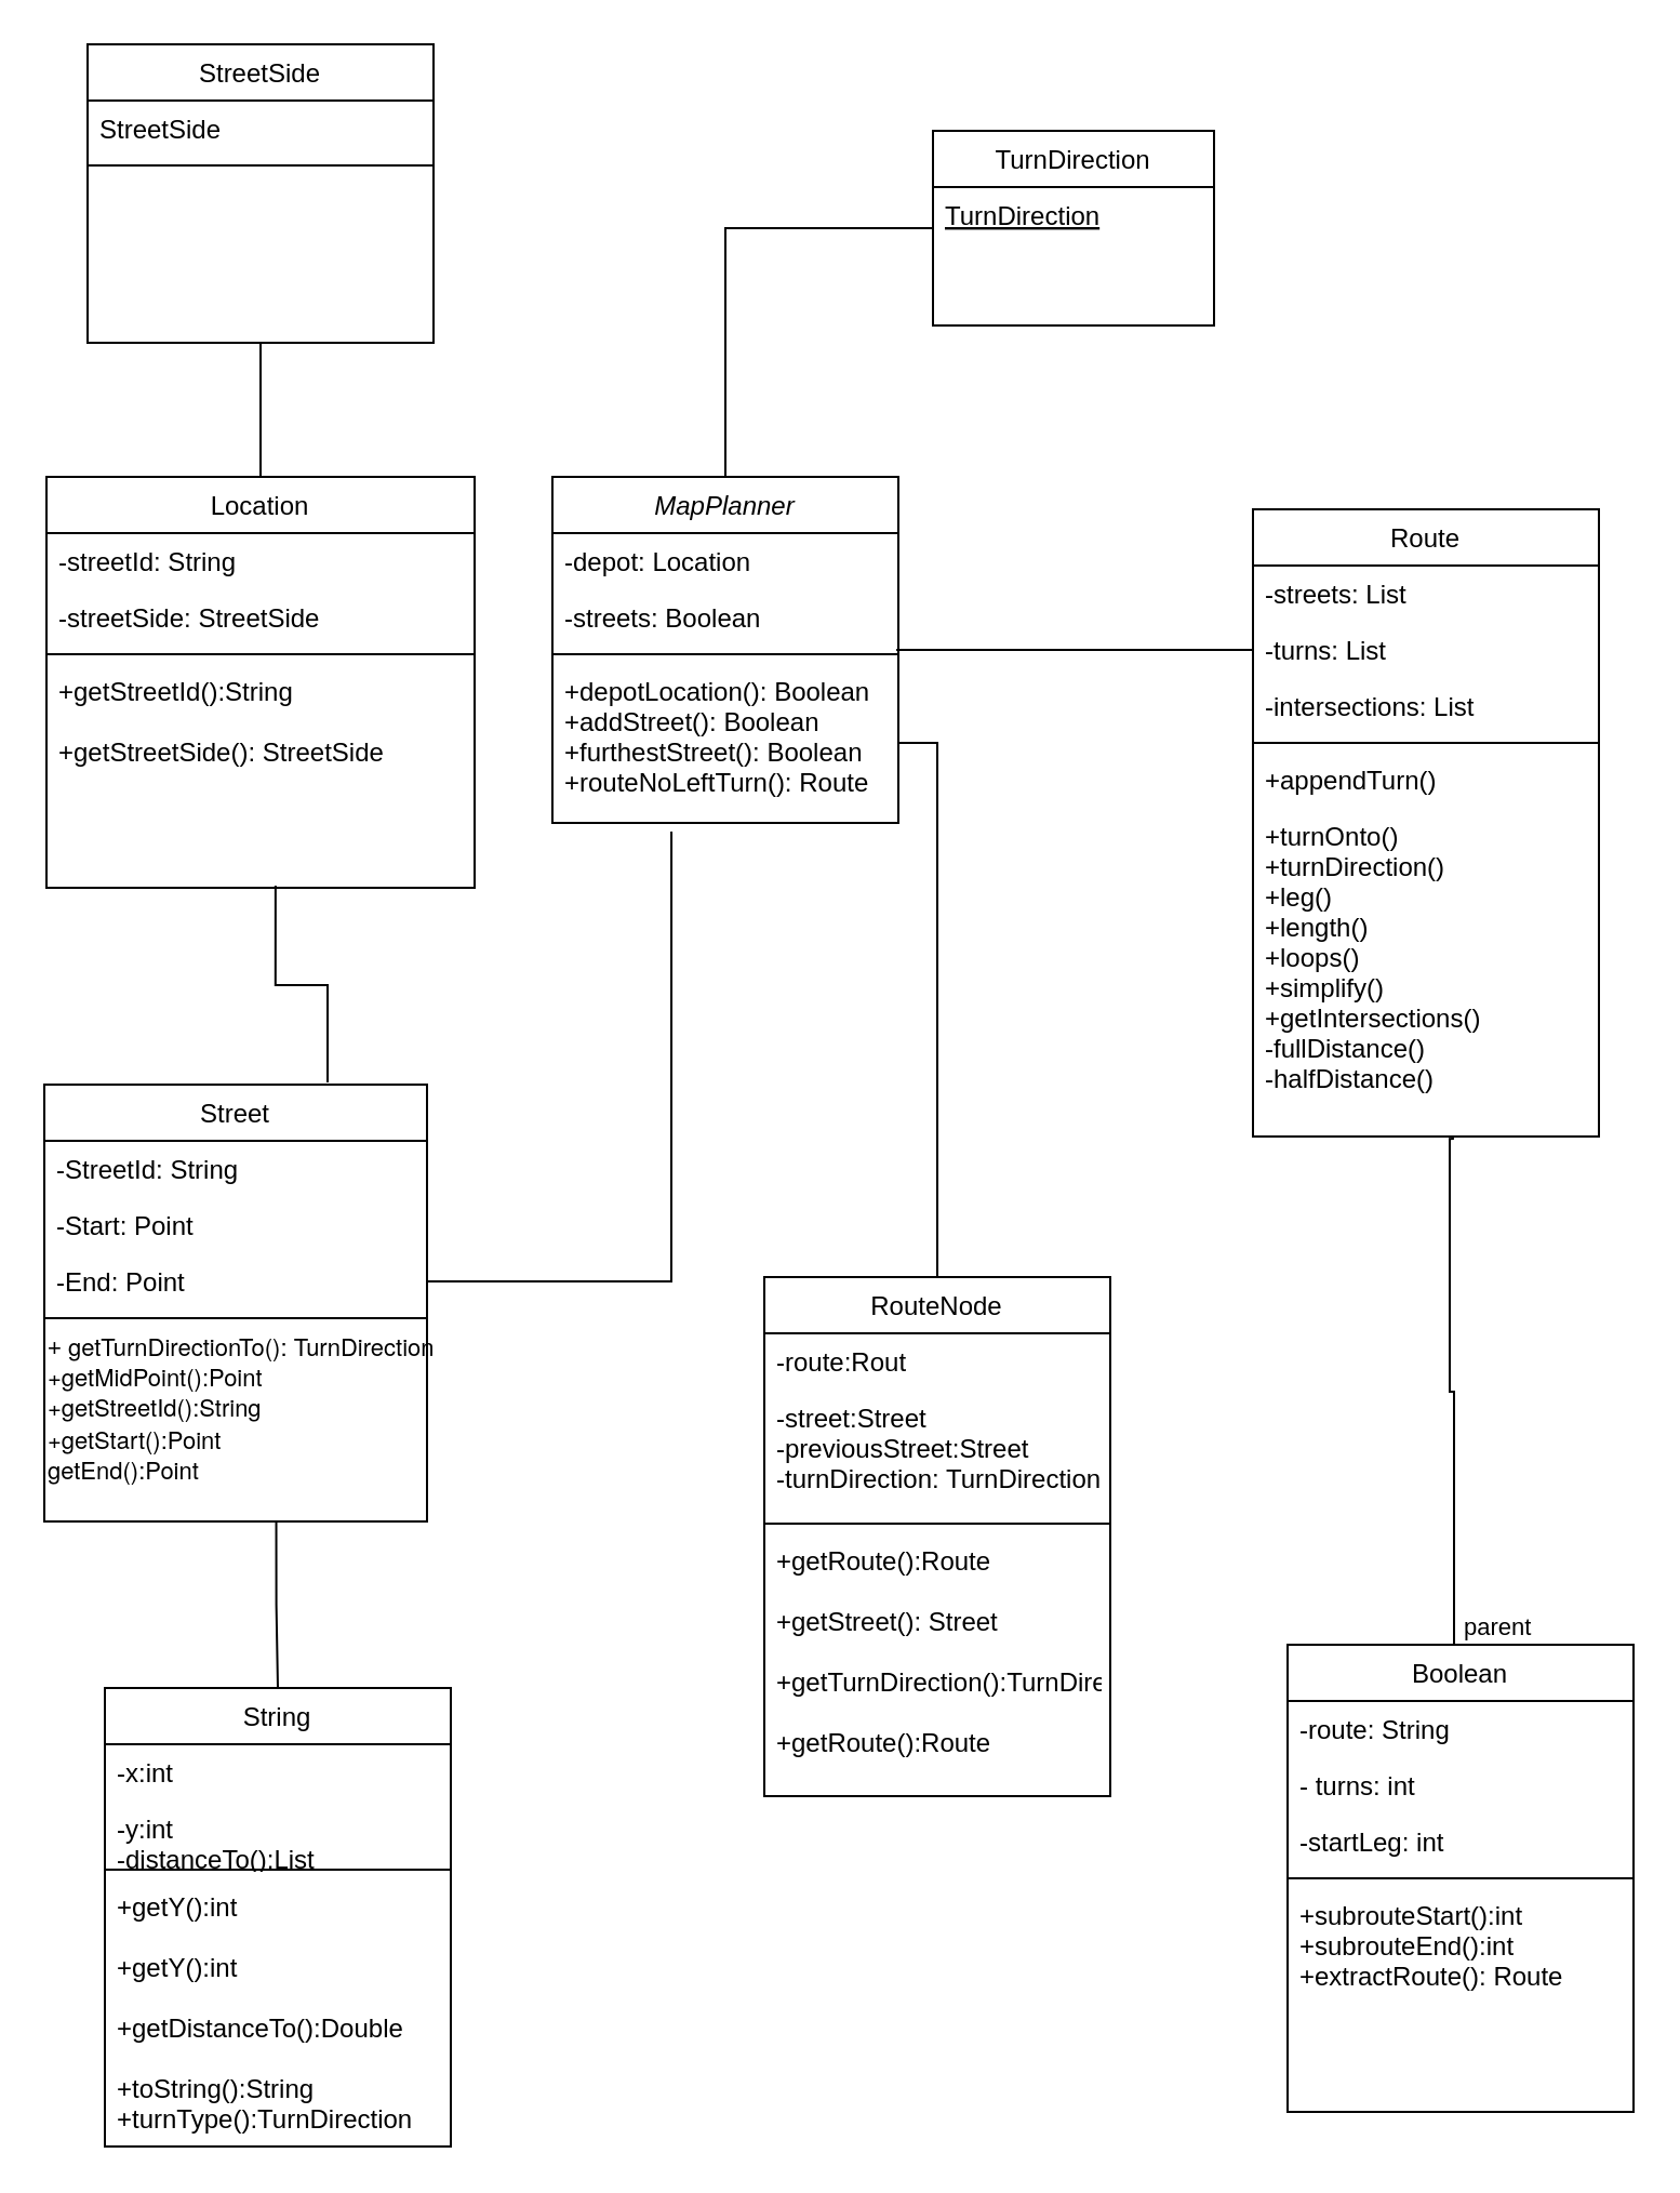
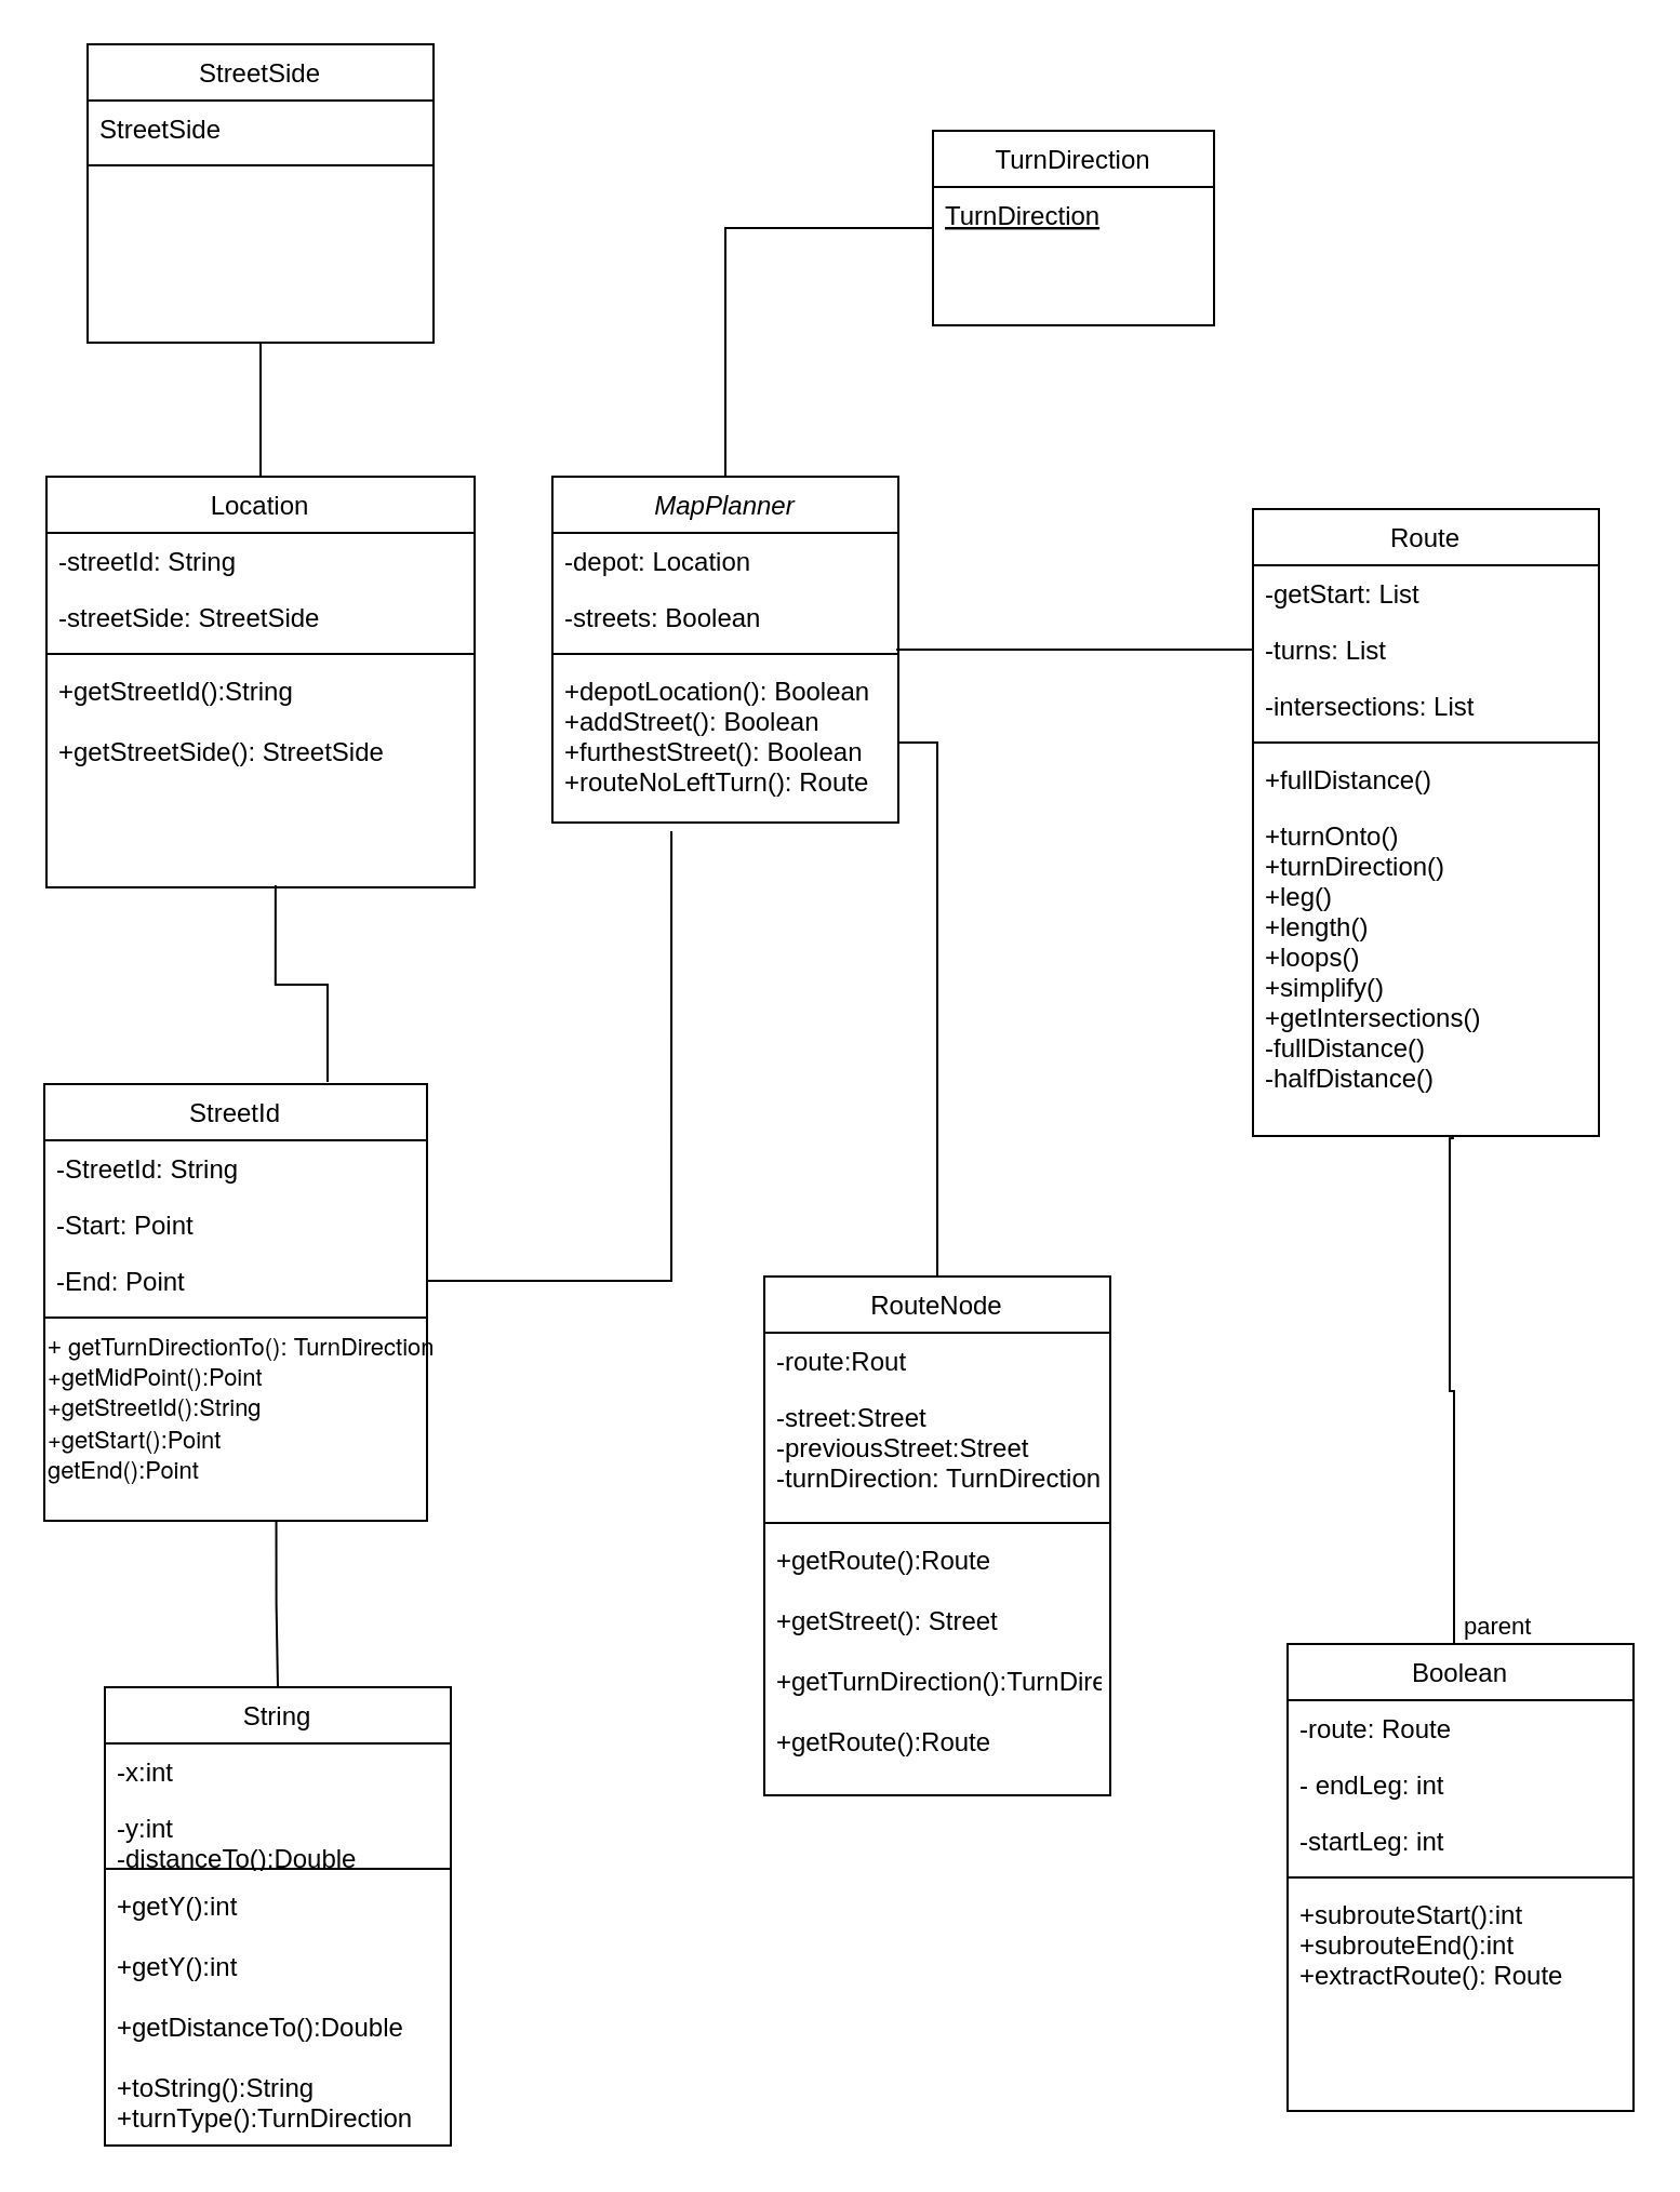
- <mxCell id="13" value="-streets: List" style="text;align=left;verticalAlign=top;spacingLeft=4;spacingRight=4;overflow=hidden;rotatable=0;points=[[0,0.5],[1,0.5]];portConstraint=eastwest;" parent="12" vertex="1"><mxGeometry y="26" width="160" height="26" as="geometry" /></mxCell>
+ <mxCell id="13" value="-getStart: List" style="text;align=left;verticalAlign=top;spacingLeft=4;spacingRight=4;overflow=hidden;rotatable=0;points=[[0,0.5],[1,0.5]];portConstraint=eastwest;" parent="12" vertex="1"><mxGeometry y="26" width="160" height="26" as="geometry" /></mxCell>
- <mxCell id="17" value="+appendTurn()" style="text;align=left;verticalAlign=top;spacingLeft=4;spacingRight=4;overflow=hidden;rotatable=0;points=[[0,0.5],[1,0.5]];portConstraint=eastwest;" parent="12" vertex="1"><mxGeometry y="112" width="160" height="26" as="geometry" /></mxCell>
+ <mxCell id="17" value="+fullDistance()" style="text;align=left;verticalAlign=top;spacingLeft=4;spacingRight=4;overflow=hidden;rotatable=0;points=[[0,0.5],[1,0.5]];portConstraint=eastwest;" parent="12" vertex="1"><mxGeometry y="112" width="160" height="26" as="geometry" /></mxCell>
- <mxCell id="7" value="Street" style="swimlane;fontStyle=0;align=center;verticalAlign=top;childLayout=stackLayout;horizontal=1;startSize=26;horizontalStack=0;resizeParent=1;resizeLast=0;collapsible=1;marginBottom=0;rounded=0;shadow=0;strokeWidth=1;" parent="1" vertex="1"><mxGeometry x="20" y="501" width="177" height="202" as="geometry"><mxRectangle x="130" y="380" width="160" height="26" as="alternateBounds" /></mxGeometry></mxCell>
+ <mxCell id="7" value="StreetId" style="swimlane;fontStyle=0;align=center;verticalAlign=top;childLayout=stackLayout;horizontal=1;startSize=26;horizontalStack=0;resizeParent=1;resizeLast=0;collapsible=1;marginBottom=0;rounded=0;shadow=0;strokeWidth=1;" parent="1" vertex="1"><mxGeometry x="20" y="501" width="177" height="202" as="geometry"><mxRectangle x="130" y="380" width="160" height="26" as="alternateBounds" /></mxGeometry></mxCell>
- <mxCell id="39" value="-route: String" style="text;align=left;verticalAlign=top;spacingLeft=4;spacingRight=4;overflow=hidden;rotatable=0;points=[[0,0.5],[1,0.5]];portConstraint=eastwest;" vertex="1" parent="38"><mxGeometry y="26" width="160" height="26" as="geometry" /></mxCell>
+ <mxCell id="39" value="-route: Route" style="text;align=left;verticalAlign=top;spacingLeft=4;spacingRight=4;overflow=hidden;rotatable=0;points=[[0,0.5],[1,0.5]];portConstraint=eastwest;" vertex="1" parent="38"><mxGeometry y="26" width="160" height="26" as="geometry" /></mxCell>
- <mxCell id="40" value="- turns: int" style="text;align=left;verticalAlign=top;spacingLeft=4;spacingRight=4;overflow=hidden;rotatable=0;points=[[0,0.5],[1,0.5]];portConstraint=eastwest;rounded=0;shadow=0;html=0;" vertex="1" parent="38"><mxGeometry y="52" width="160" height="26" as="geometry" /></mxCell>
+ <mxCell id="40" value="- endLeg: int" style="text;align=left;verticalAlign=top;spacingLeft=4;spacingRight=4;overflow=hidden;rotatable=0;points=[[0,0.5],[1,0.5]];portConstraint=eastwest;rounded=0;shadow=0;html=0;" vertex="1" parent="38"><mxGeometry y="52" width="160" height="26" as="geometry" /></mxCell>
- <mxCell id="35" value="-y:int&#10;-distanceTo():List" style="text;align=left;verticalAlign=top;spacingLeft=4;spacingRight=4;overflow=hidden;rotatable=0;points=[[0,0.5],[1,0.5]];portConstraint=eastwest;rounded=0;shadow=0;html=0;" vertex="1" parent="33"><mxGeometry y="52" width="160" height="28" as="geometry" /></mxCell>
+ <mxCell id="35" value="-y:int&#10;-distanceTo():Double" style="text;align=left;verticalAlign=top;spacingLeft=4;spacingRight=4;overflow=hidden;rotatable=0;points=[[0,0.5],[1,0.5]];portConstraint=eastwest;rounded=0;shadow=0;html=0;" vertex="1" parent="33"><mxGeometry y="52" width="160" height="28" as="geometry" /></mxCell>
